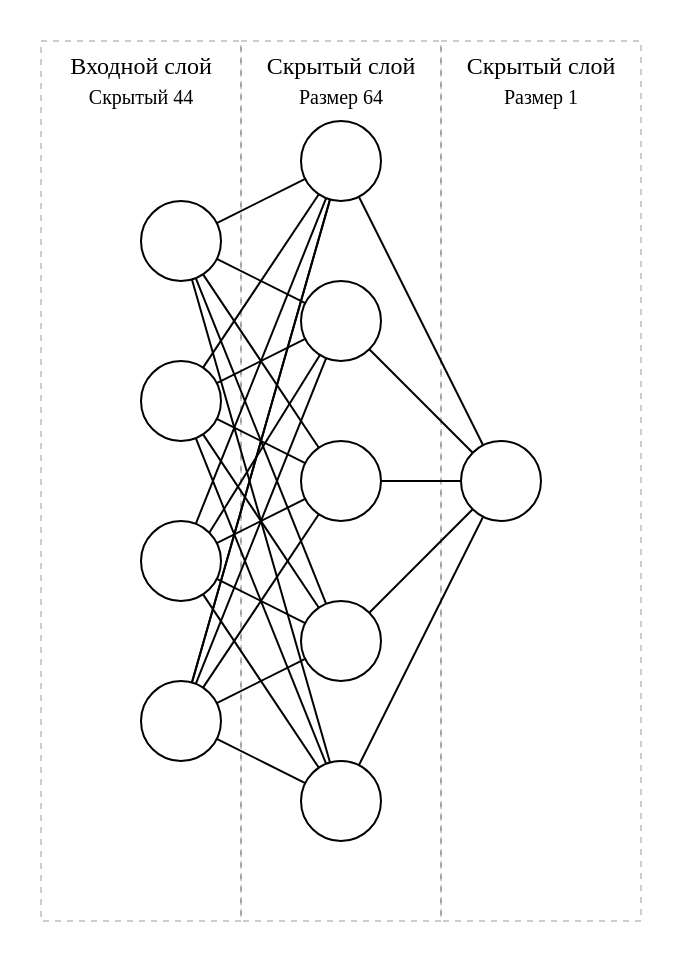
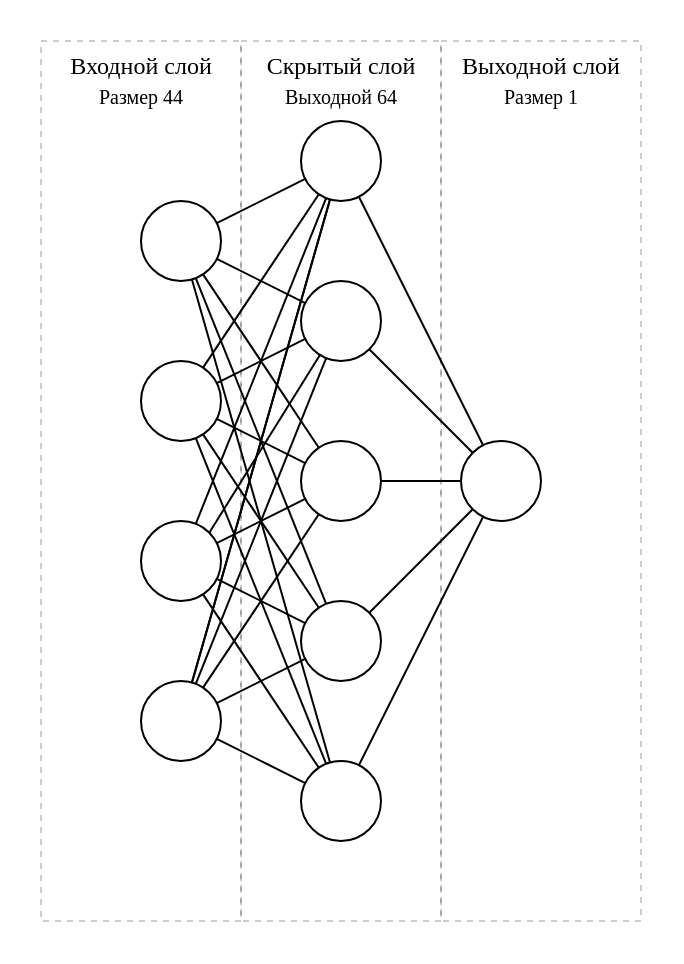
- <mxCell id="42" value="Входной слой&lt;br&gt;&lt;font style=&quot;font-size: 10px;&quot;&gt;Скрытый 44&lt;/font&gt;" style="text;html=1;resizable=0;autosize=1;align=center;verticalAlign=middle;points=[];fillColor=none;strokeColor=none;rounded=0;fontFamily=Times New Roman;" vertex="1" parent="1"><mxGeometry x="25" y="20" width="90" height="40" as="geometry" /></mxCell>
+ <mxCell id="42" value="Входной слой&lt;br&gt;&lt;font style=&quot;font-size: 10px;&quot;&gt;Размер 44&lt;/font&gt;" style="text;html=1;resizable=0;autosize=1;align=center;verticalAlign=middle;points=[];fillColor=none;strokeColor=none;rounded=0;fontFamily=Times New Roman;" vertex="1" parent="1"><mxGeometry x="25" y="20" width="90" height="40" as="geometry" /></mxCell>
- <mxCell id="41" value="Скрытый слой&lt;br&gt;&lt;font style=&quot;font-size: 10px;&quot;&gt;Размер 64&lt;/font&gt;" style="text;html=1;resizable=0;autosize=1;align=center;verticalAlign=middle;points=[];fillColor=none;strokeColor=none;rounded=0;fontFamily=Times New Roman;" vertex="1" parent="1"><mxGeometry x="120" y="20" width="100" height="40" as="geometry" /></mxCell>
+ <mxCell id="41" value="Скрытый слой&lt;br&gt;&lt;font style=&quot;font-size: 10px;&quot;&gt;Выходной 64&lt;/font&gt;" style="text;html=1;resizable=0;autosize=1;align=center;verticalAlign=middle;points=[];fillColor=none;strokeColor=none;rounded=0;fontFamily=Times New Roman;" vertex="1" parent="1"><mxGeometry x="120" y="20" width="100" height="40" as="geometry" /></mxCell>
- <mxCell id="43" value="Скрытый слой&lt;br&gt;&lt;font style=&quot;font-size: 10px;&quot;&gt;Размер 1&lt;/font&gt;" style="text;html=1;resizable=0;autosize=1;align=center;verticalAlign=middle;points=[];fillColor=none;strokeColor=none;rounded=0;fontFamily=Times New Roman;" vertex="1" parent="1"><mxGeometry x="220" y="20" width="100" height="40" as="geometry" /></mxCell>
+ <mxCell id="43" value="Выходной слой&lt;br&gt;&lt;font style=&quot;font-size: 10px;&quot;&gt;Размер 1&lt;/font&gt;" style="text;html=1;resizable=0;autosize=1;align=center;verticalAlign=middle;points=[];fillColor=none;strokeColor=none;rounded=0;fontFamily=Times New Roman;" vertex="1" parent="1"><mxGeometry x="220" y="20" width="100" height="40" as="geometry" /></mxCell>
